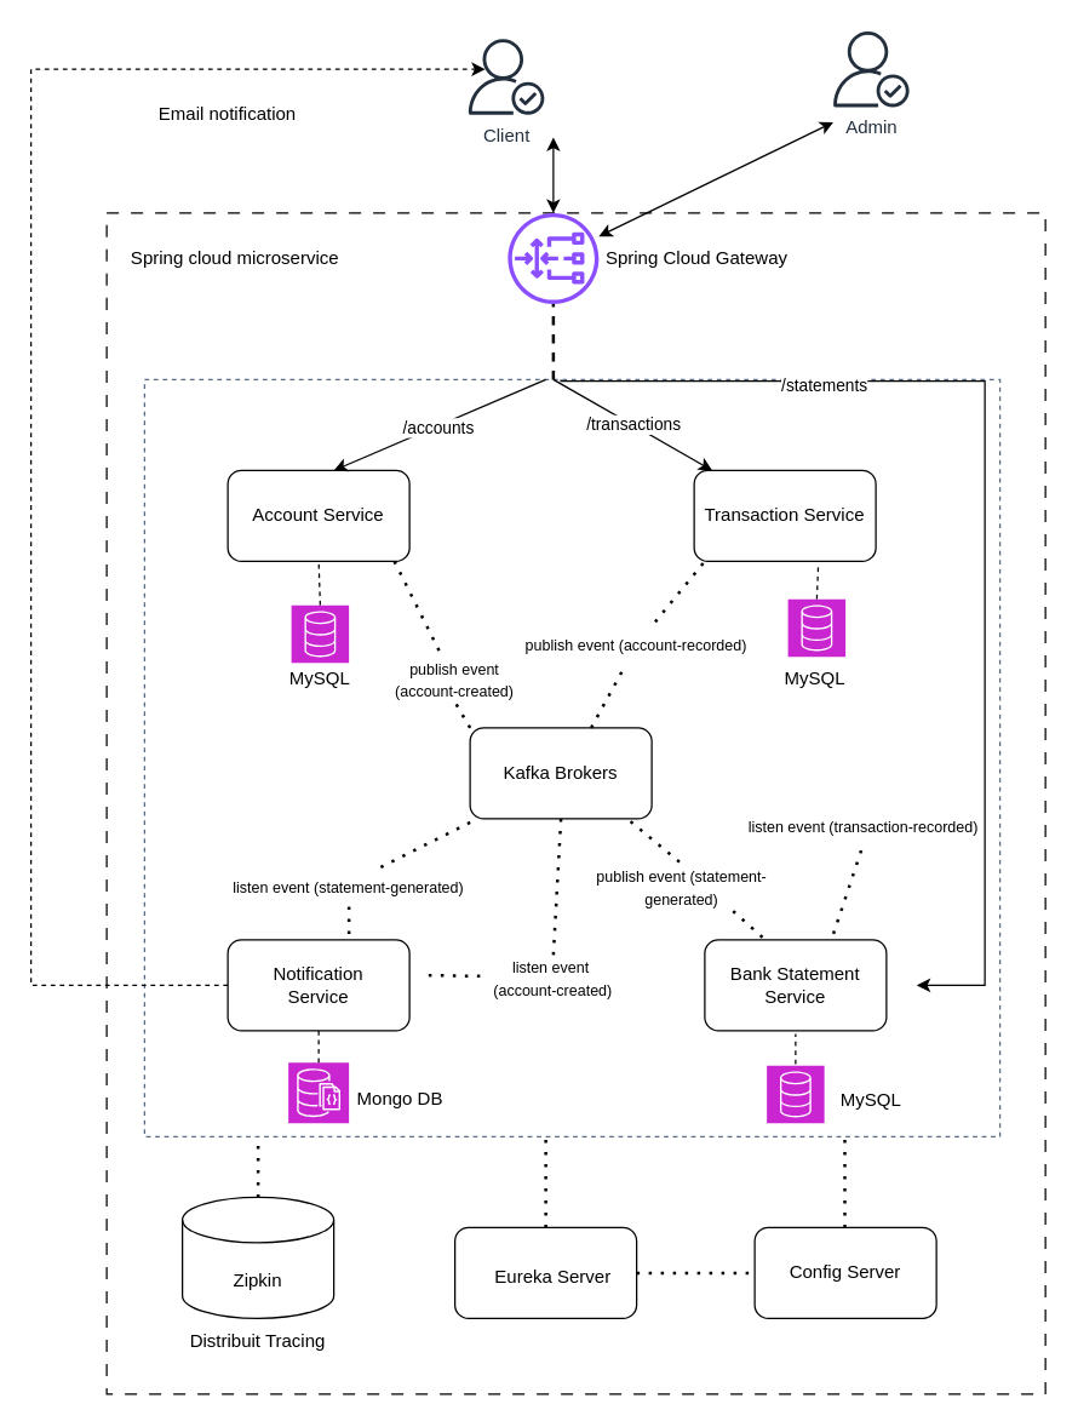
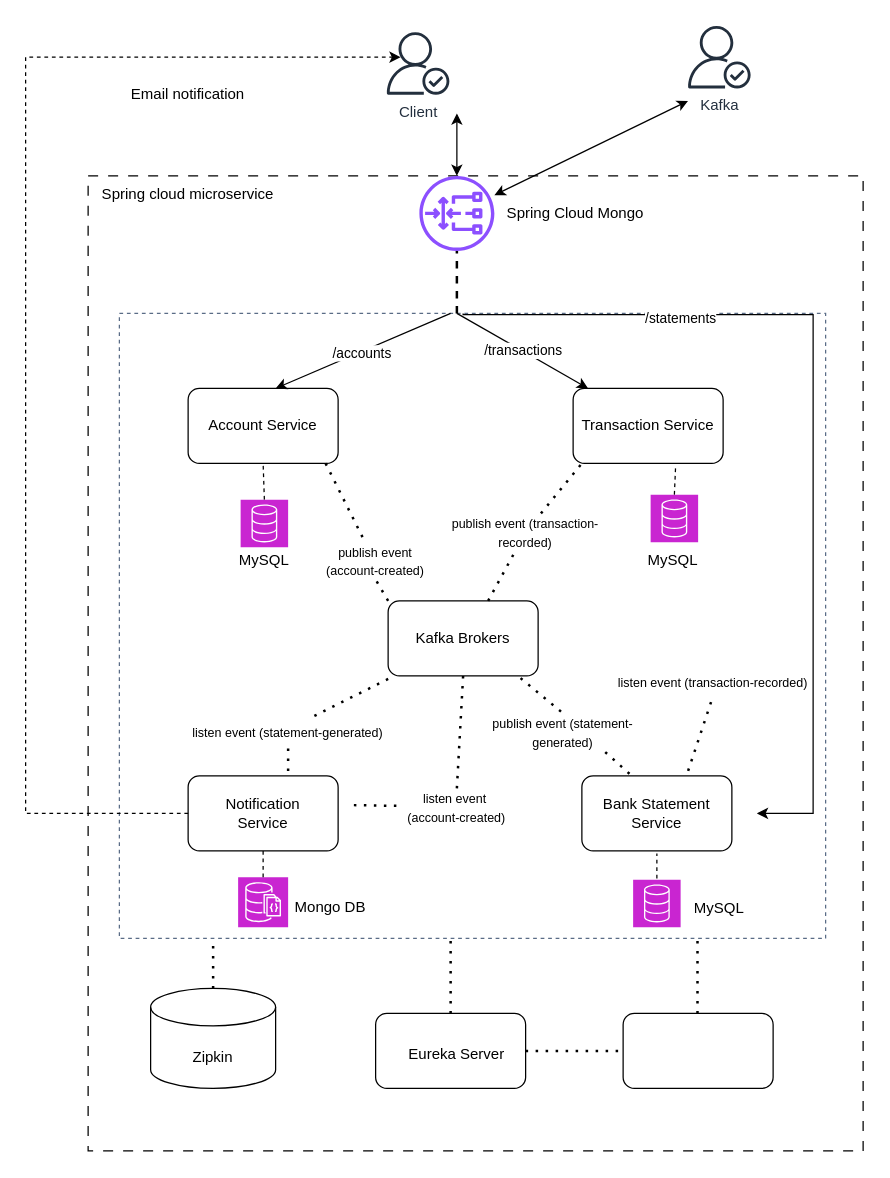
- <mxCell id="64" value="Admin" style="sketch=0;outlineConnect=0;fontColor=#232F3E;gradientColor=none;fillColor=#232F3D;strokeColor=none;dashed=0;verticalLabelPosition=bottom;verticalAlign=top;align=center;html=1;fontSize=12;fontStyle=0;aspect=fixed;pointerEvents=1;shape=mxgraph.aws4.authenticated_user;" vertex="1" parent="1"><mxGeometry x="550" y="20" width="50" height="50" as="geometry" /></mxCell>
+ <mxCell id="64" value="Kafka" style="sketch=0;outlineConnect=0;fontColor=#232F3E;gradientColor=none;fillColor=#232F3D;strokeColor=none;dashed=0;verticalLabelPosition=bottom;verticalAlign=top;align=center;html=1;fontSize=12;fontStyle=0;aspect=fixed;pointerEvents=1;shape=mxgraph.aws4.authenticated_user;" vertex="1" parent="1"><mxGeometry x="550" y="20" width="50" height="50" as="geometry" /></mxCell>
- <mxCell id="3" value="Spring cloud microservice" style="text;html=1;align=center;verticalAlign=middle;whiteSpace=wrap;rounded=0;" vertex="1" parent="1"><mxGeometry x="75" y="155" width="160" height="30" as="geometry" /></mxCell>
+ <mxCell id="3" value="Spring cloud microservice" style="text;html=1;align=center;verticalAlign=middle;whiteSpace=wrap;rounded=0;" vertex="1" parent="1"><mxGeometry x="70" y="140" width="160" height="30" as="geometry" /></mxCell>
- <mxCell id="5" value="Spring Cloud Gateway" style="text;html=1;align=center;verticalAlign=middle;whiteSpace=wrap;rounded=0;" vertex="1" parent="1"><mxGeometry x="380" y="155" width="160" height="30" as="geometry" /></mxCell>
+ <mxCell id="5" value="Spring Cloud Mongo" style="text;html=1;align=center;verticalAlign=middle;whiteSpace=wrap;rounded=0;" vertex="1" parent="1"><mxGeometry x="380" y="155" width="160" height="30" as="geometry" /></mxCell>
- <mxCell id="34" value="&lt;font style=&quot;font-size: 10px;&quot;&gt;publish event (account-recorded)&lt;/font&gt;" style="text;html=1;align=center;verticalAlign=middle;whiteSpace=wrap;rounded=0;" vertex="1" parent="1"><mxGeometry x="340" y="410" width="160" height="30" as="geometry" /></mxCell>
+ <mxCell id="34" value="&lt;font style=&quot;font-size: 10px;&quot;&gt;publish event (transaction-recorded)&lt;/font&gt;" style="text;html=1;align=center;verticalAlign=middle;whiteSpace=wrap;rounded=0;" vertex="1" parent="1"><mxGeometry x="340" y="410" width="160" height="30" as="geometry" /></mxCell>
- <mxCell id="60" value="Config Server" style="text;html=1;align=center;verticalAlign=middle;whiteSpace=wrap;rounded=0;" vertex="1" parent="1"><mxGeometry x="508" y="825" width="100" height="30" as="geometry" /></mxCell>
- <mxCell id="55" value="Distribuit Tracing" style="text;html=1;align=center;verticalAlign=middle;whiteSpace=wrap;rounded=0;" vertex="1" parent="1"><mxGeometry x="120" y="870" width="100" height="30" as="geometry" /></mxCell>
